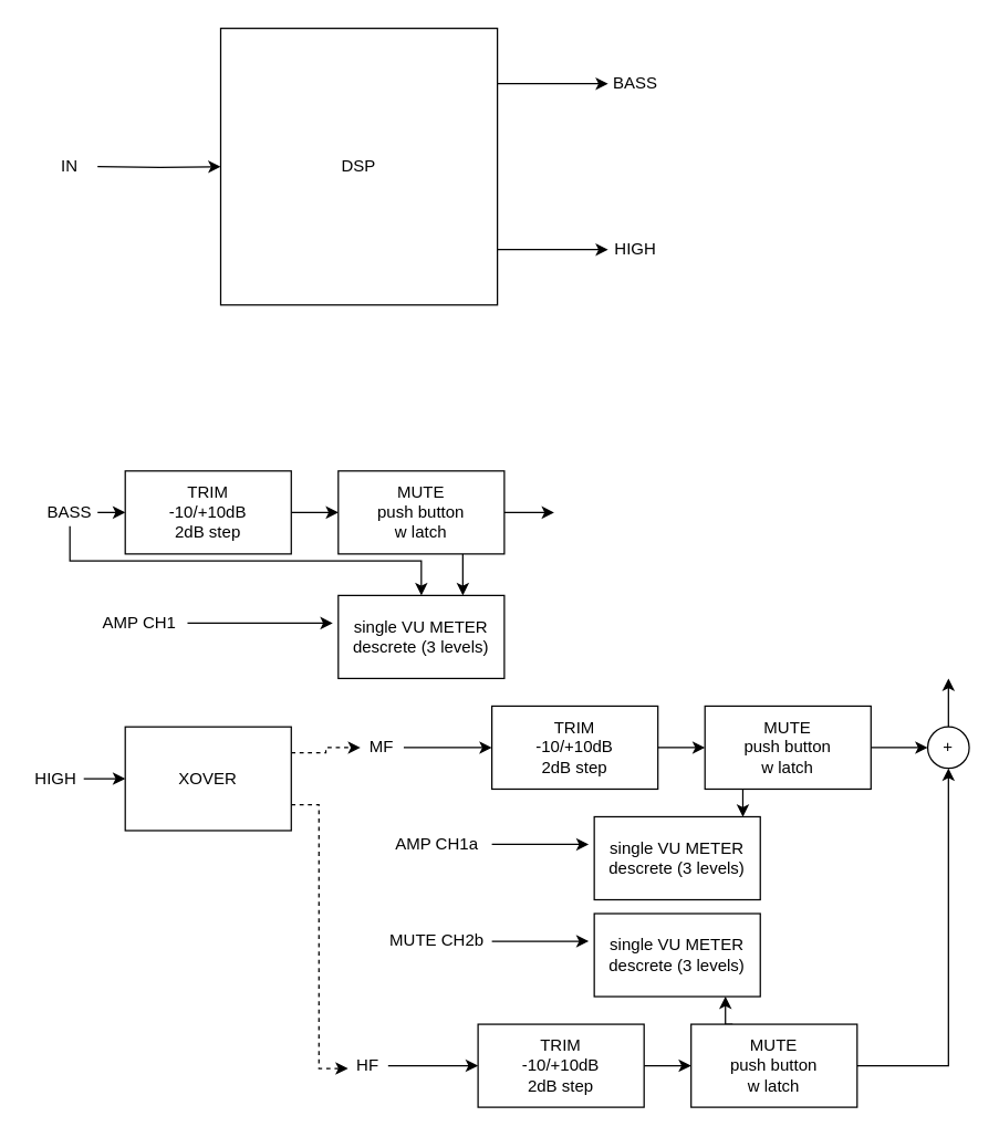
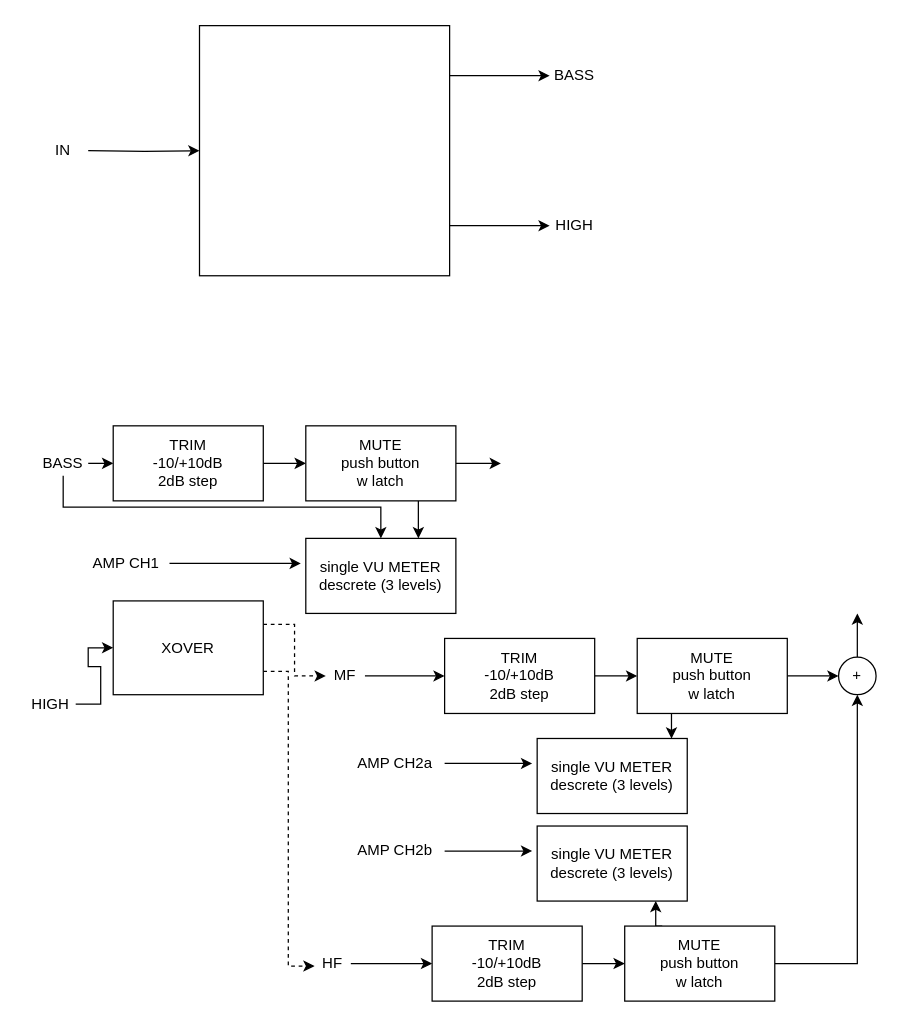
- <mxCell id="8" value="DSP" style="text;html=1;strokeColor=none;fillColor=none;align=center;verticalAlign=middle;whiteSpace=wrap;rounded=0;" vertex="1" parent="1"><mxGeometry x="239" y="110" width="40" height="20" as="geometry" /></mxCell>
- <mxCell id="21" value="XOVER" style="rounded=0;whiteSpace=wrap;html=1;" vertex="1" parent="1"><mxGeometry x="90" y="525" width="120" height="75" as="geometry" /></mxCell>
+ <mxCell id="21" value="XOVER" style="rounded=0;whiteSpace=wrap;html=1;" vertex="1" parent="1"><mxGeometry x="90" y="480" width="120" height="75" as="geometry" /></mxCell>
- <mxCell id="43" value="AMP CH1a" style="text;html=1;align=center;verticalAlign=middle;resizable=0;points=[];autosize=1;" vertex="1" parent="1"><mxGeometry x="275" y="600" width="80" height="20" as="geometry" /></mxCell>
+ <mxCell id="43" value="AMP CH2a" style="text;html=1;align=center;verticalAlign=middle;resizable=0;points=[];autosize=1;" vertex="1" parent="1"><mxGeometry x="275" y="600" width="80" height="20" as="geometry" /></mxCell>
- <mxCell id="46" value="MUTE CH2b" style="text;html=1;align=center;verticalAlign=middle;resizable=0;points=[];autosize=1;" vertex="1" parent="1"><mxGeometry x="275" y="670" width="80" height="20" as="geometry" /></mxCell>
+ <mxCell id="46" value="AMP CH2b" style="text;html=1;align=center;verticalAlign=middle;resizable=0;points=[];autosize=1;" vertex="1" parent="1"><mxGeometry x="275" y="670" width="80" height="20" as="geometry" /></mxCell>
